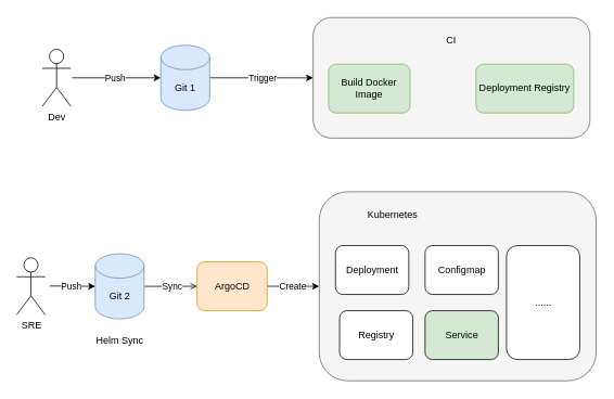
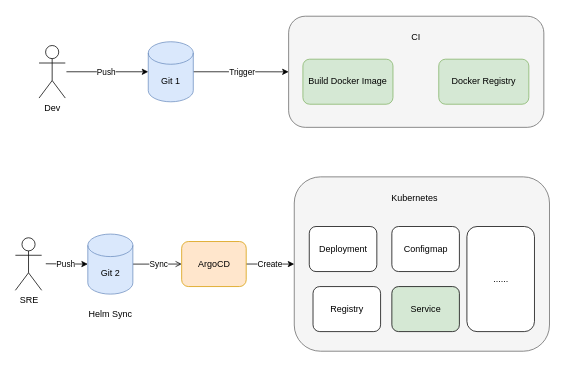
- <mxCell id="11" value="Deployment Registry" style="rounded=1;whiteSpace=wrap;html=1;fillColor=#d5e8d4;strokeColor=#82b366;" parent="1" vertex="1"><mxGeometry x="584" y="78.22" width="120" height="60" as="geometry" /></mxCell>
+ <mxCell id="11" value="Docker Registry" style="rounded=1;whiteSpace=wrap;html=1;fillColor=#d5e8d4;strokeColor=#82b366;" parent="1" vertex="1"><mxGeometry x="584" y="78.22" width="120" height="60" as="geometry" /></mxCell>
- <mxCell id="10" value="Build Docker Image" style="rounded=1;whiteSpace=wrap;html=1;fillColor=#d5e8d4;strokeColor=#82b366;" parent="1" vertex="1"><mxGeometry x="403" y="78.22" width="100" height="60" as="geometry" /></mxCell>
+ <mxCell id="10" value="Build Docker Image" style="rounded=1;whiteSpace=wrap;html=1;fillColor=#d5e8d4;strokeColor=#82b366;" parent="1" vertex="1"><mxGeometry x="403" y="78.22" width="120" height="60" as="geometry" /></mxCell>
- <mxCell id="18" value="Kubernetes" style="text;html=1;strokeColor=none;fillColor=none;align=center;verticalAlign=middle;whiteSpace=wrap;rounded=0;" parent="1" vertex="1"><mxGeometry x="436.5" y="248.5" width="90" height="30" as="geometry" /></mxCell>
+ <mxCell id="18" value="Kubernetes" style="text;html=1;strokeColor=none;fillColor=none;align=center;verticalAlign=middle;whiteSpace=wrap;rounded=0;" parent="1" vertex="1"><mxGeometry x="506.5" y="248.5" width="90" height="30" as="geometry" /></mxCell>
